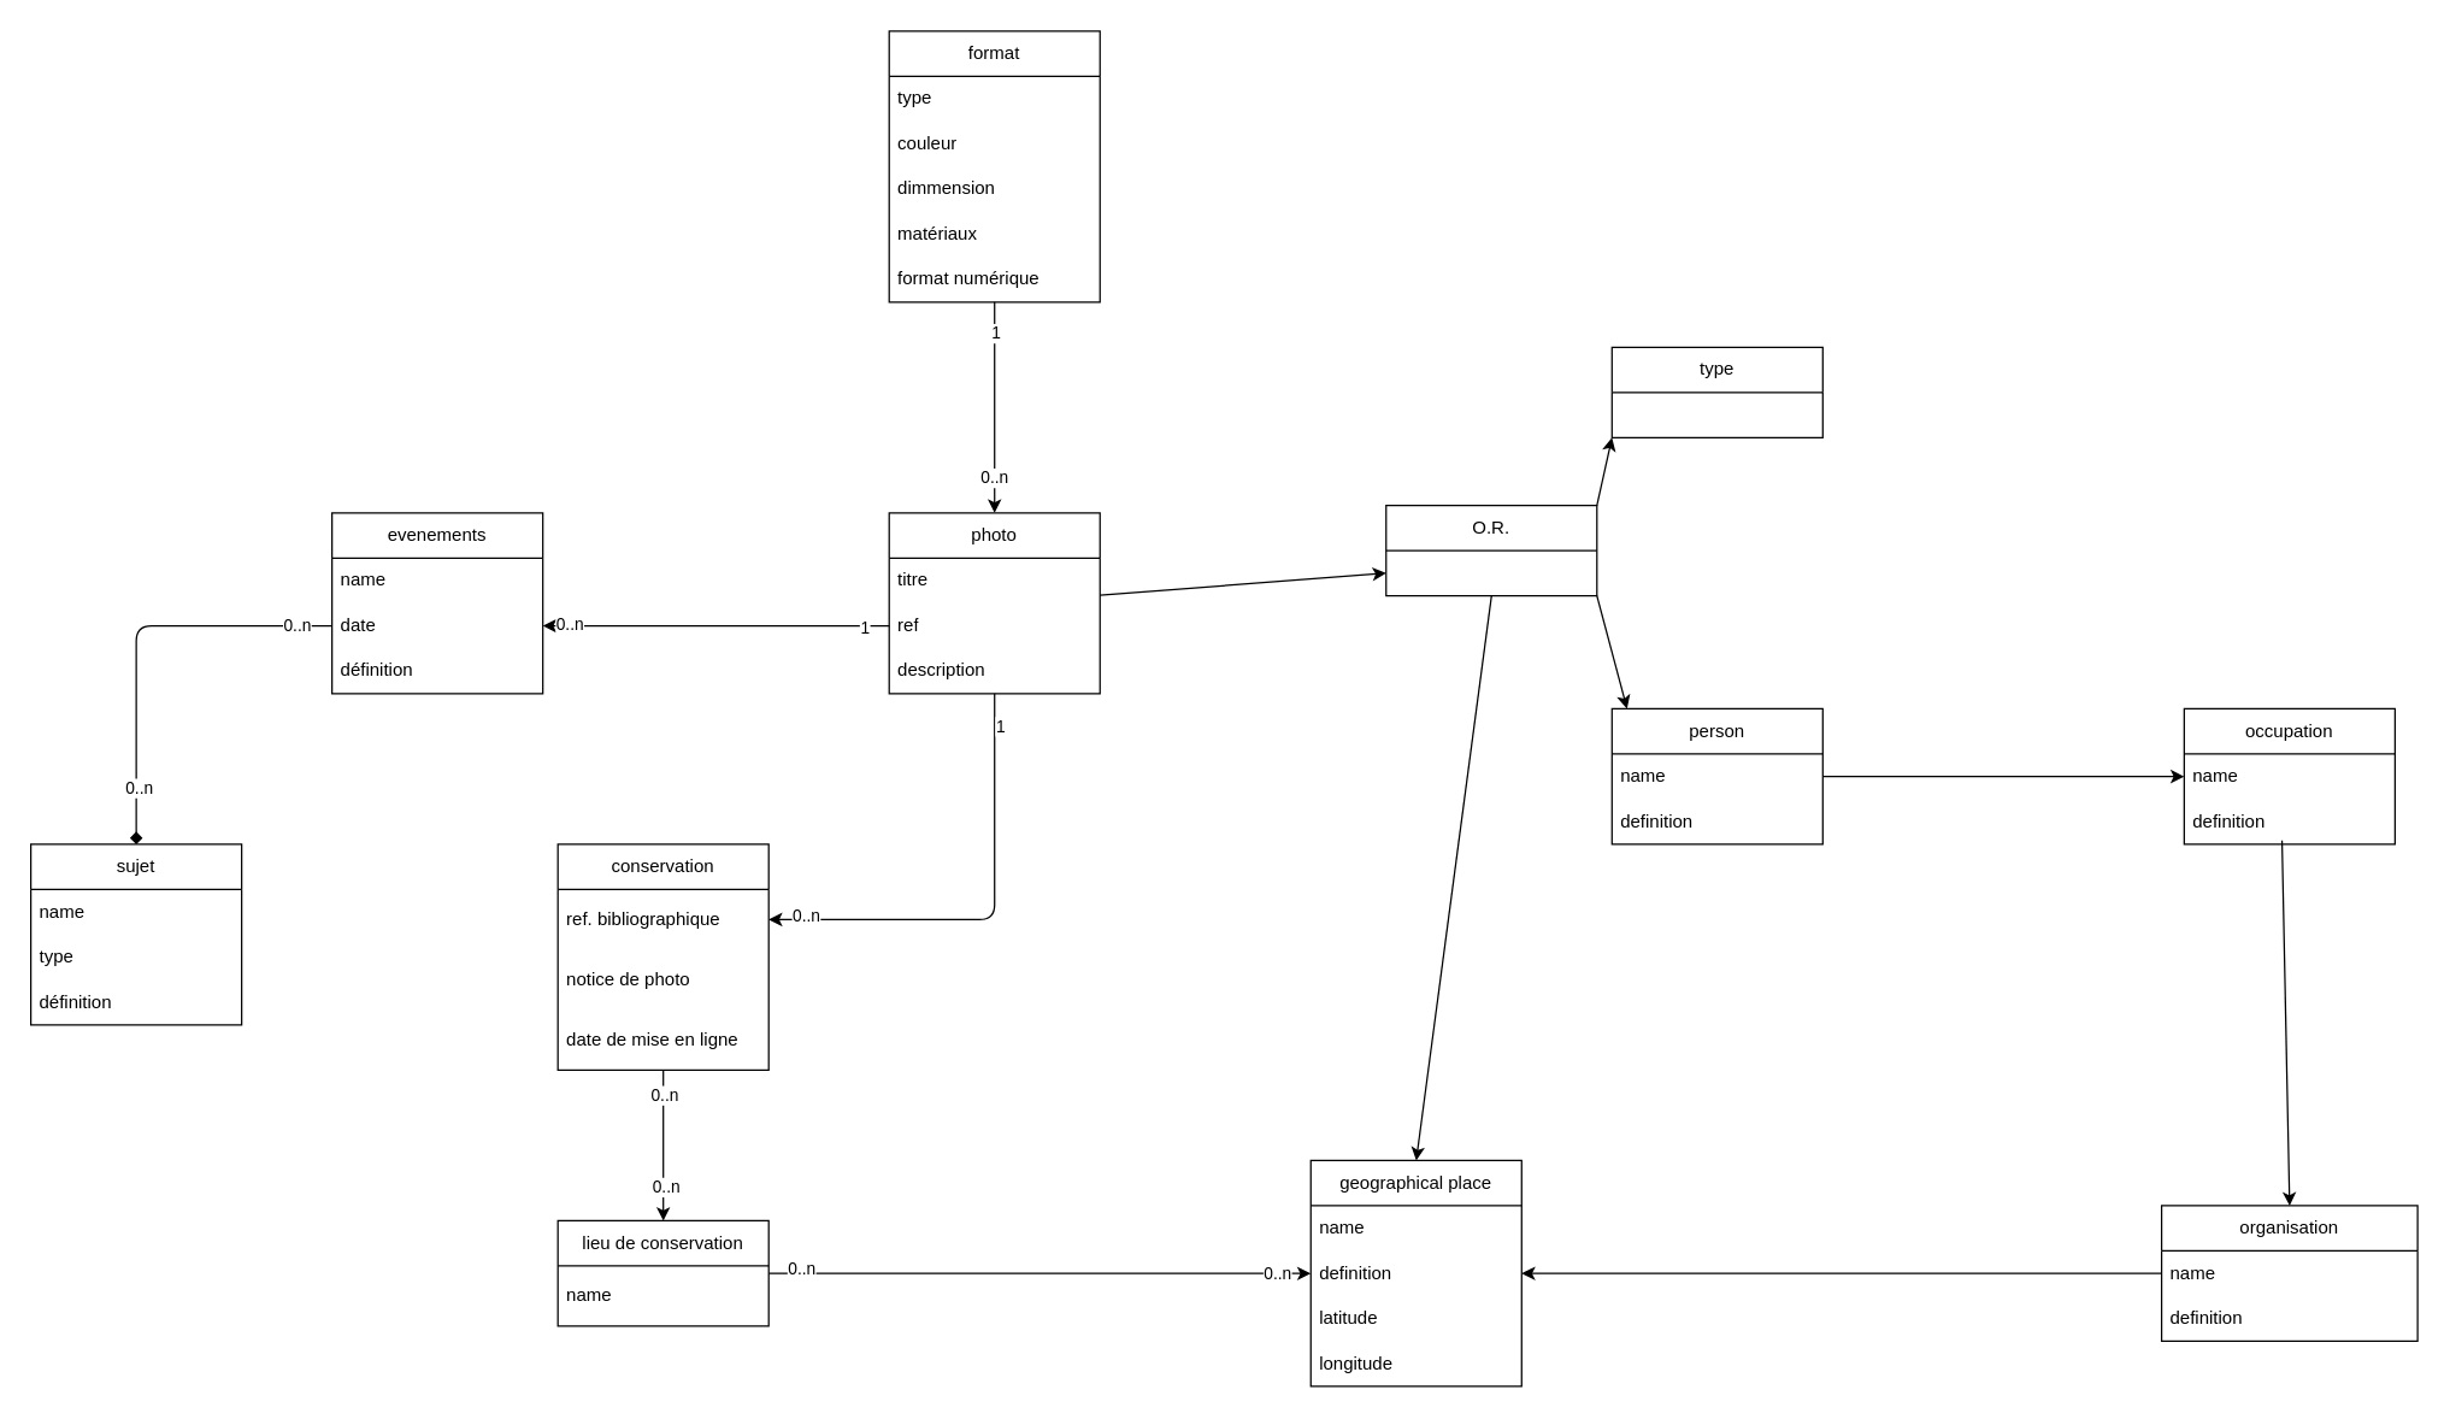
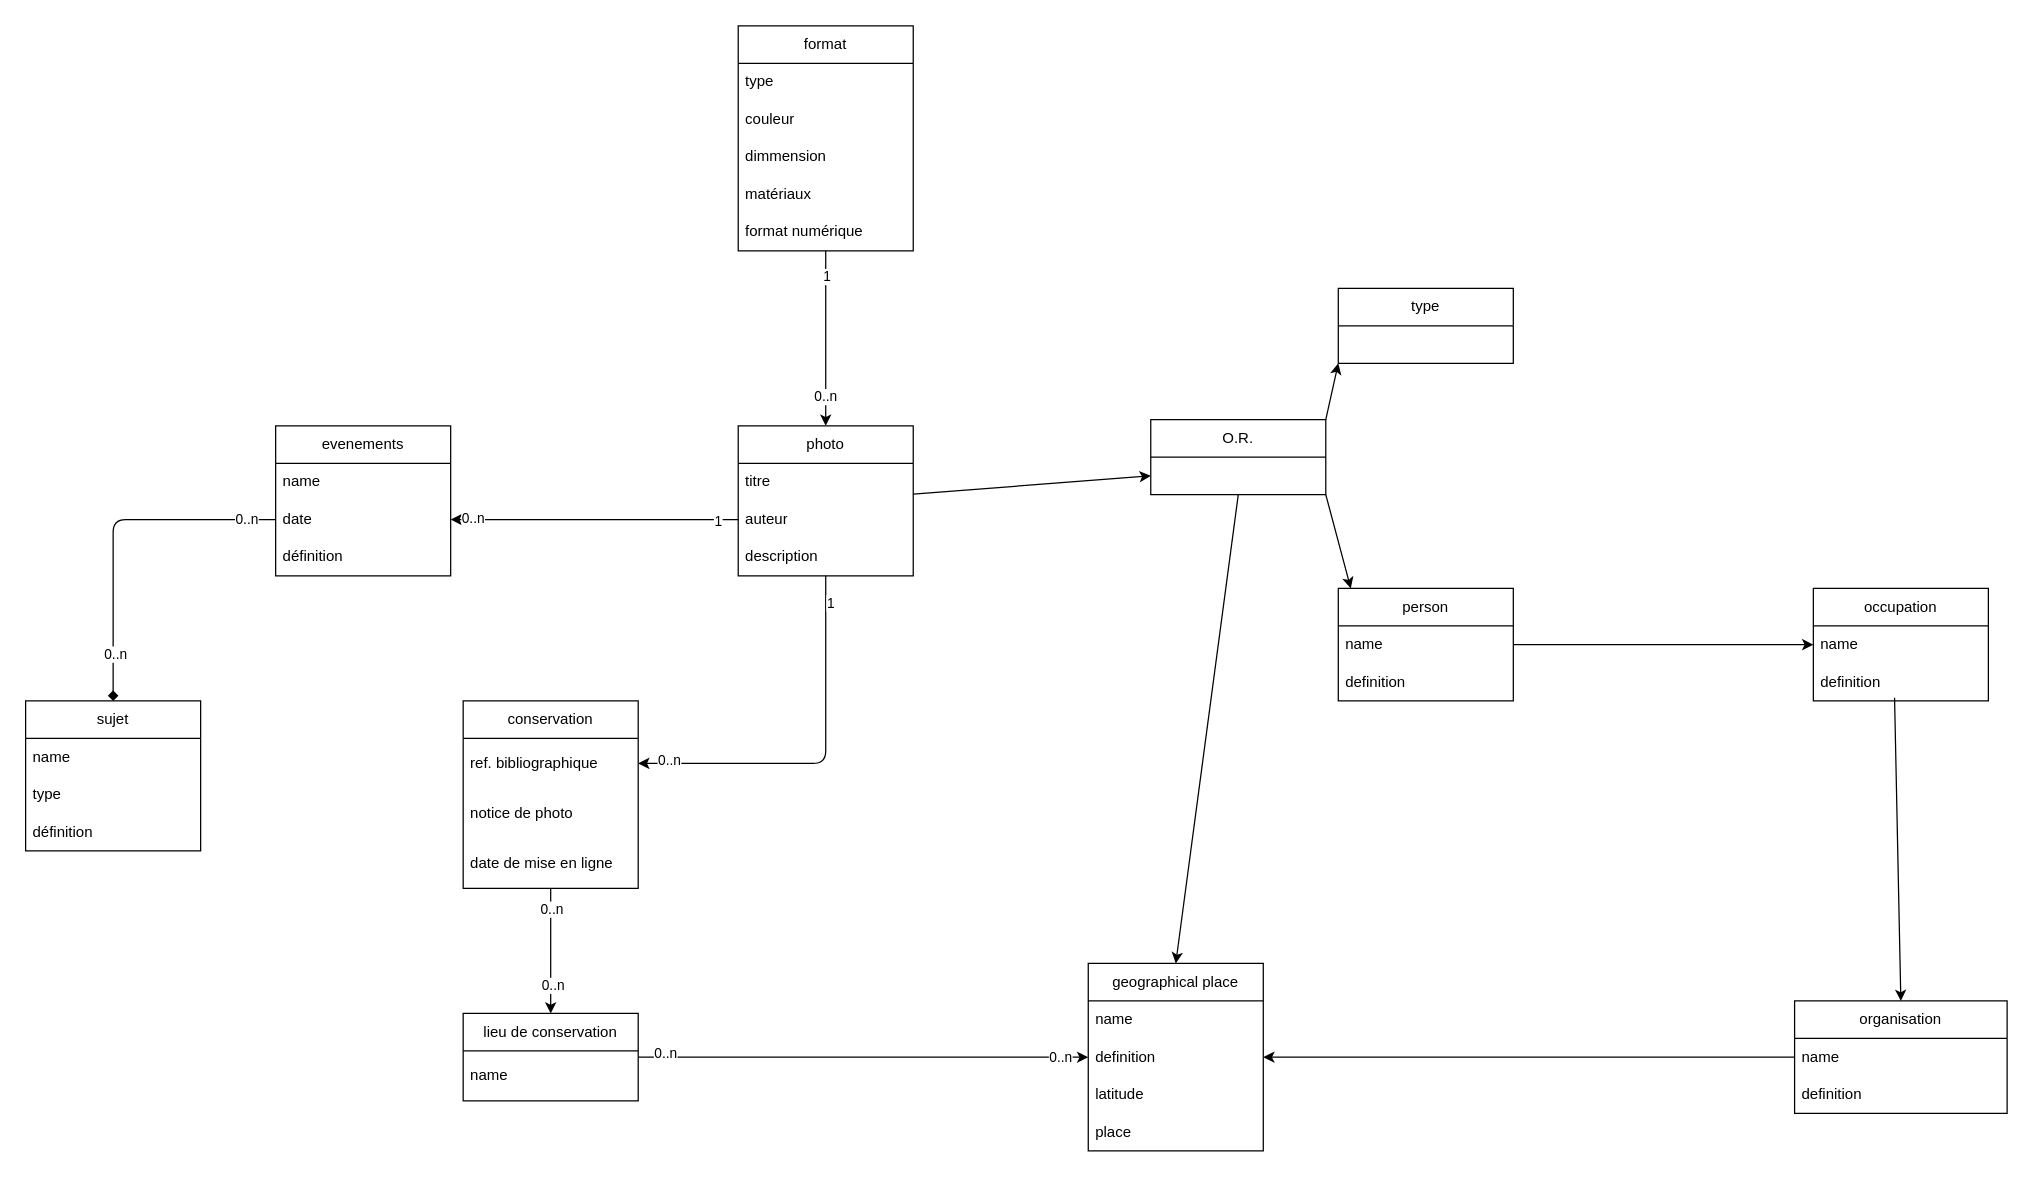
- <mxCell id="52" value="ref" style="text;strokeColor=none;fillColor=none;align=left;verticalAlign=middle;spacingLeft=4;spacingRight=4;overflow=hidden;points=[[0,0.5],[1,0.5]];portConstraint=eastwest;rotatable=0;whiteSpace=wrap;html=1;" parent="50" vertex="1"><mxGeometry y="60" width="140" height="30" as="geometry" /></mxCell>
+ <mxCell id="52" value="auteur" style="text;strokeColor=none;fillColor=none;align=left;verticalAlign=middle;spacingLeft=4;spacingRight=4;overflow=hidden;points=[[0,0.5],[1,0.5]];portConstraint=eastwest;rotatable=0;whiteSpace=wrap;html=1;" parent="50" vertex="1"><mxGeometry y="60" width="140" height="30" as="geometry" /></mxCell>
- <mxCell id="19" value="longitude" style="text;strokeColor=none;fillColor=none;align=left;verticalAlign=middle;spacingLeft=4;spacingRight=4;overflow=hidden;points=[[0,0.5],[1,0.5]];portConstraint=eastwest;rotatable=0;whiteSpace=wrap;html=1;" parent="15" vertex="1"><mxGeometry y="120" width="140" height="30" as="geometry" /></mxCell>
+ <mxCell id="19" value="place" style="text;strokeColor=none;fillColor=none;align=left;verticalAlign=middle;spacingLeft=4;spacingRight=4;overflow=hidden;points=[[0,0.5],[1,0.5]];portConstraint=eastwest;rotatable=0;whiteSpace=wrap;html=1;" parent="15" vertex="1"><mxGeometry y="120" width="140" height="30" as="geometry" /></mxCell>
